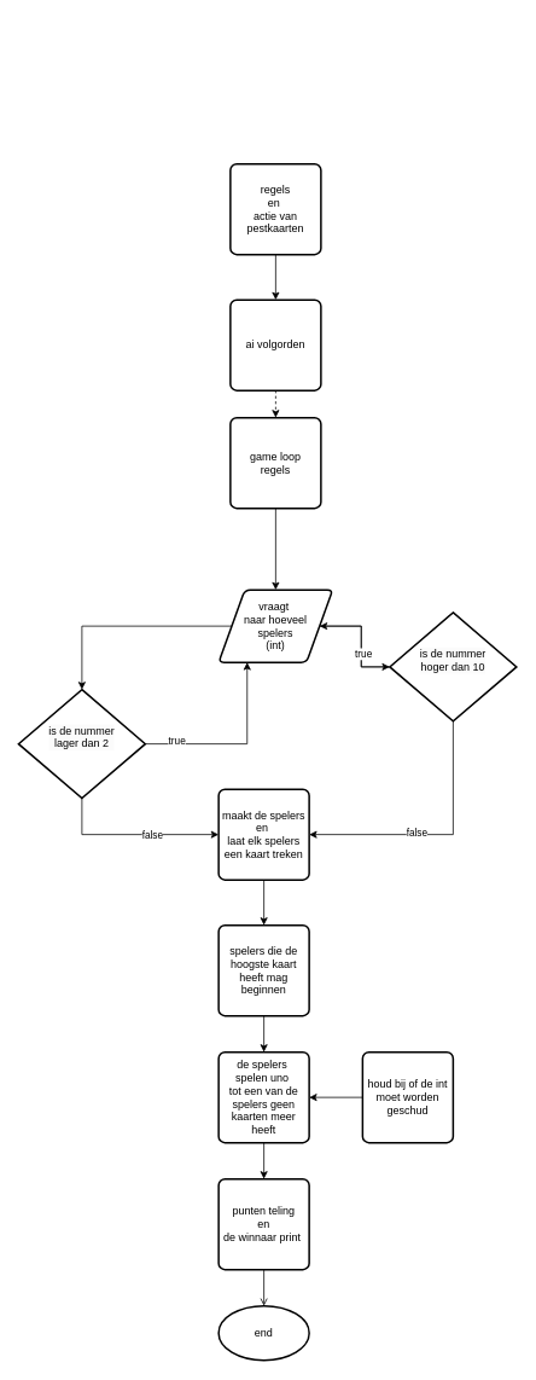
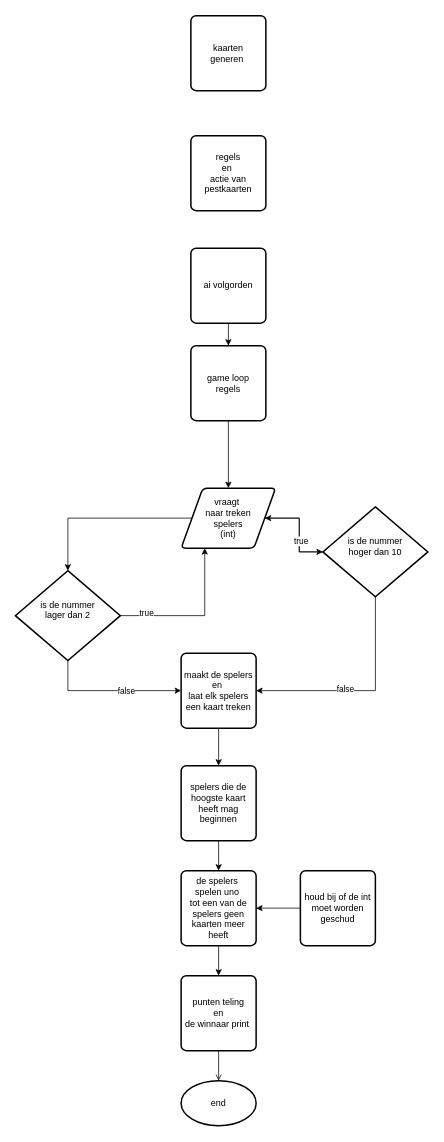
+ <mxCell id="2" value="kaarten&lt;div&gt;generen&amp;nbsp;&lt;/div&gt;" style="rounded=1;whiteSpace=wrap;html=1;absoluteArcSize=1;arcSize=14;strokeWidth=2;" vertex="1" parent="1"><mxGeometry x="254" y="20" width="100" height="100" as="geometry" /></mxCell>
- <mxCell id="3" style="edgeStyle=orthogonalEdgeStyle;rounded=0;orthogonalLoop=1;jettySize=auto;html=1;exitX=0.5;exitY=1;exitDx=0;exitDy=0;entryX=0.5;entryY=0;entryDx=0;entryDy=0;" edge="1" parent="1" source="4" target="6"><mxGeometry relative="1" as="geometry" /></mxCell>
- <mxCell id="5" style="edgeStyle=orthogonalEdgeStyle;rounded=0;orthogonalLoop=1;jettySize=auto;html=1;exitX=0.5;exitY=1;exitDx=0;exitDy=0;entryX=0.5;entryY=0;entryDx=0;entryDy=0;dashed=1;" edge="1" parent="1" source="6" target="8"><mxGeometry relative="1" as="geometry"><mxPoint x="304" y="520" as="targetPoint" /></mxGeometry></mxCell>
+ <mxCell id="5" style="edgeStyle=orthogonalEdgeStyle;rounded=0;orthogonalLoop=1;jettySize=auto;html=1;exitX=0.5;exitY=1;exitDx=0;exitDy=0;entryX=0.5;entryY=0;entryDx=0;entryDy=0;" edge="1" parent="1" source="6" target="8"><mxGeometry relative="1" as="geometry"><mxPoint x="304" y="520" as="targetPoint" /></mxGeometry></mxCell>
- <mxCell id="11" value="vraagt&amp;nbsp;&lt;div&gt;naar hoeveel&lt;/div&gt;&lt;div&gt;spelers&lt;/div&gt;&lt;div&gt;(int)&lt;/div&gt;" style="shape=parallelogram;html=1;strokeWidth=2;perimeter=parallelogramPerimeter;whiteSpace=wrap;rounded=1;arcSize=12;size=0.23;" vertex="1" parent="1"><mxGeometry x="241" y="650" width="126" height="80" as="geometry" /></mxCell>
+ <mxCell id="11" value="vraagt&amp;nbsp;&lt;div&gt;naar treken&lt;/div&gt;&lt;div&gt;spelers&lt;/div&gt;&lt;div&gt;(int)&lt;/div&gt;" style="shape=parallelogram;html=1;strokeWidth=2;perimeter=parallelogramPerimeter;whiteSpace=wrap;rounded=1;arcSize=12;size=0.23;" vertex="1" parent="1"><mxGeometry x="241" y="650" width="126" height="80" as="geometry" /></mxCell>
